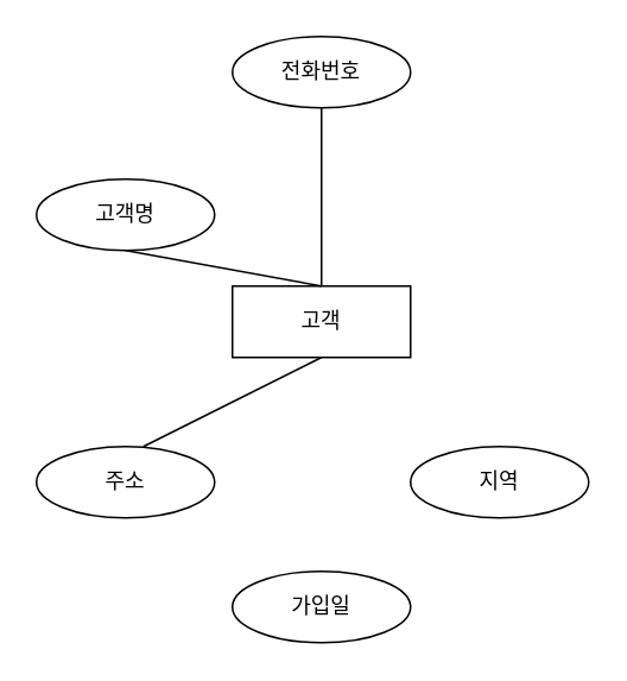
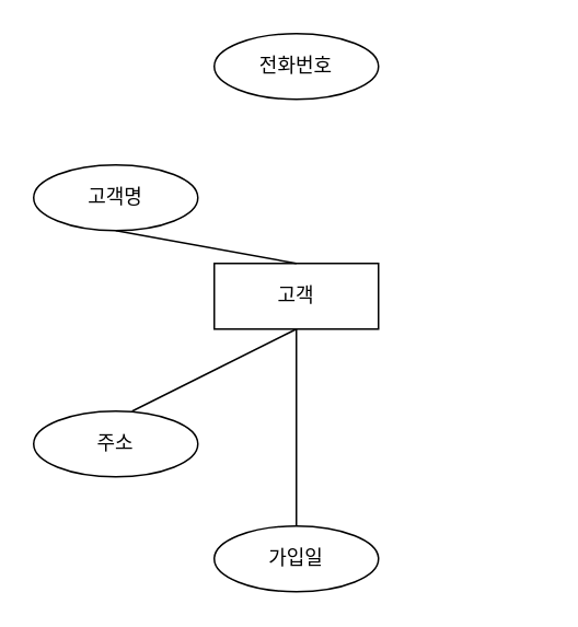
- <mxCell id="9" value="" style="endArrow=none;html=1;rounded=0;entryX=0.5;entryY=1;entryDx=0;entryDy=0;" edge="1" parent="1" source="2" target="7"><mxGeometry relative="1" as="geometry"><mxPoint x="90" y="200" as="sourcePoint" /><mxPoint x="250" y="200" as="targetPoint" /></mxGeometry></mxCell>
+ <mxCell id="11" value="" style="endArrow=none;html=1;rounded=0;entryX=0.5;entryY=0;entryDx=0;entryDy=0;exitX=0.5;exitY=1;exitDx=0;exitDy=0;" edge="1" parent="1" source="2" target="10"><mxGeometry relative="1" as="geometry"><mxPoint x="180" y="210" as="sourcePoint" /><mxPoint x="180" y="250" as="targetPoint" /></mxGeometry></mxCell>
- <mxCell id="5" value="지역" style="ellipse;whiteSpace=wrap;html=1;align=center;" vertex="1" parent="1"><mxGeometry x="230" y="250" width="100" height="40" as="geometry" /></mxCell>
